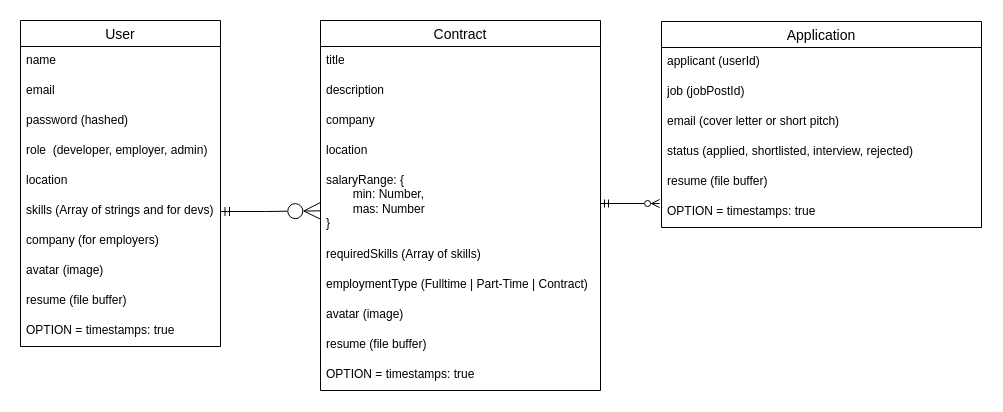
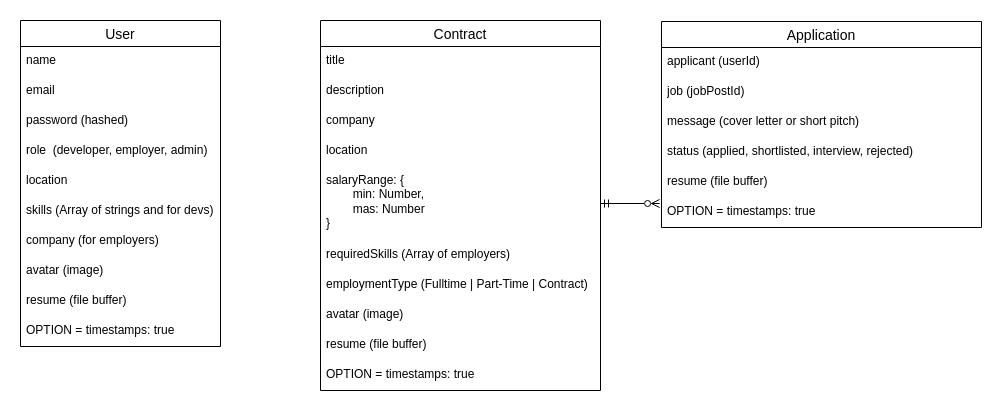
- <mxCell id="28" value="email (cover letter or short pitch)" style="text;strokeColor=none;fillColor=none;spacingLeft=4;spacingRight=4;overflow=hidden;rotatable=0;points=[[0,0.5],[1,0.5]];portConstraint=eastwest;fontSize=12;whiteSpace=wrap;html=1;" parent="25" vertex="1"><mxGeometry y="86" width="320" height="30" as="geometry" /></mxCell>
+ <mxCell id="28" value="message (cover letter or short pitch)" style="text;strokeColor=none;fillColor=none;spacingLeft=4;spacingRight=4;overflow=hidden;rotatable=0;points=[[0,0.5],[1,0.5]];portConstraint=eastwest;fontSize=12;whiteSpace=wrap;html=1;" parent="25" vertex="1"><mxGeometry y="86" width="320" height="30" as="geometry" /></mxCell>
- <mxCell id="24" value="" style="edgeStyle=orthogonalEdgeStyle;rounded=0;orthogonalLoop=1;jettySize=auto;html=1;entryX=0.001;entryY=0.599;entryDx=0;entryDy=0;entryPerimeter=0;startArrow=ERmandOne;startFill=0;endArrow=ERzeroToMany;endFill=0;startSize=7;targetPerimeterSpacing=-3;endSize=15;jumpSize=5;sourcePerimeterSpacing=0;" parent="1" source="8" target="18" edge="1"><mxGeometry relative="1" as="geometry" /></mxCell>
- <mxCell id="19" value="requiredSkills (Array of skills)" style="text;strokeColor=none;fillColor=none;spacingLeft=4;spacingRight=4;overflow=hidden;rotatable=0;points=[[0,0.5],[1,0.5]];portConstraint=eastwest;fontSize=12;whiteSpace=wrap;html=1;" parent="13" vertex="1"><mxGeometry y="220" width="280" height="30" as="geometry" /></mxCell>
+ <mxCell id="19" value="requiredSkills (Array of employers)" style="text;strokeColor=none;fillColor=none;spacingLeft=4;spacingRight=4;overflow=hidden;rotatable=0;points=[[0,0.5],[1,0.5]];portConstraint=eastwest;fontSize=12;whiteSpace=wrap;html=1;" parent="13" vertex="1"><mxGeometry y="220" width="280" height="30" as="geometry" /></mxCell>
